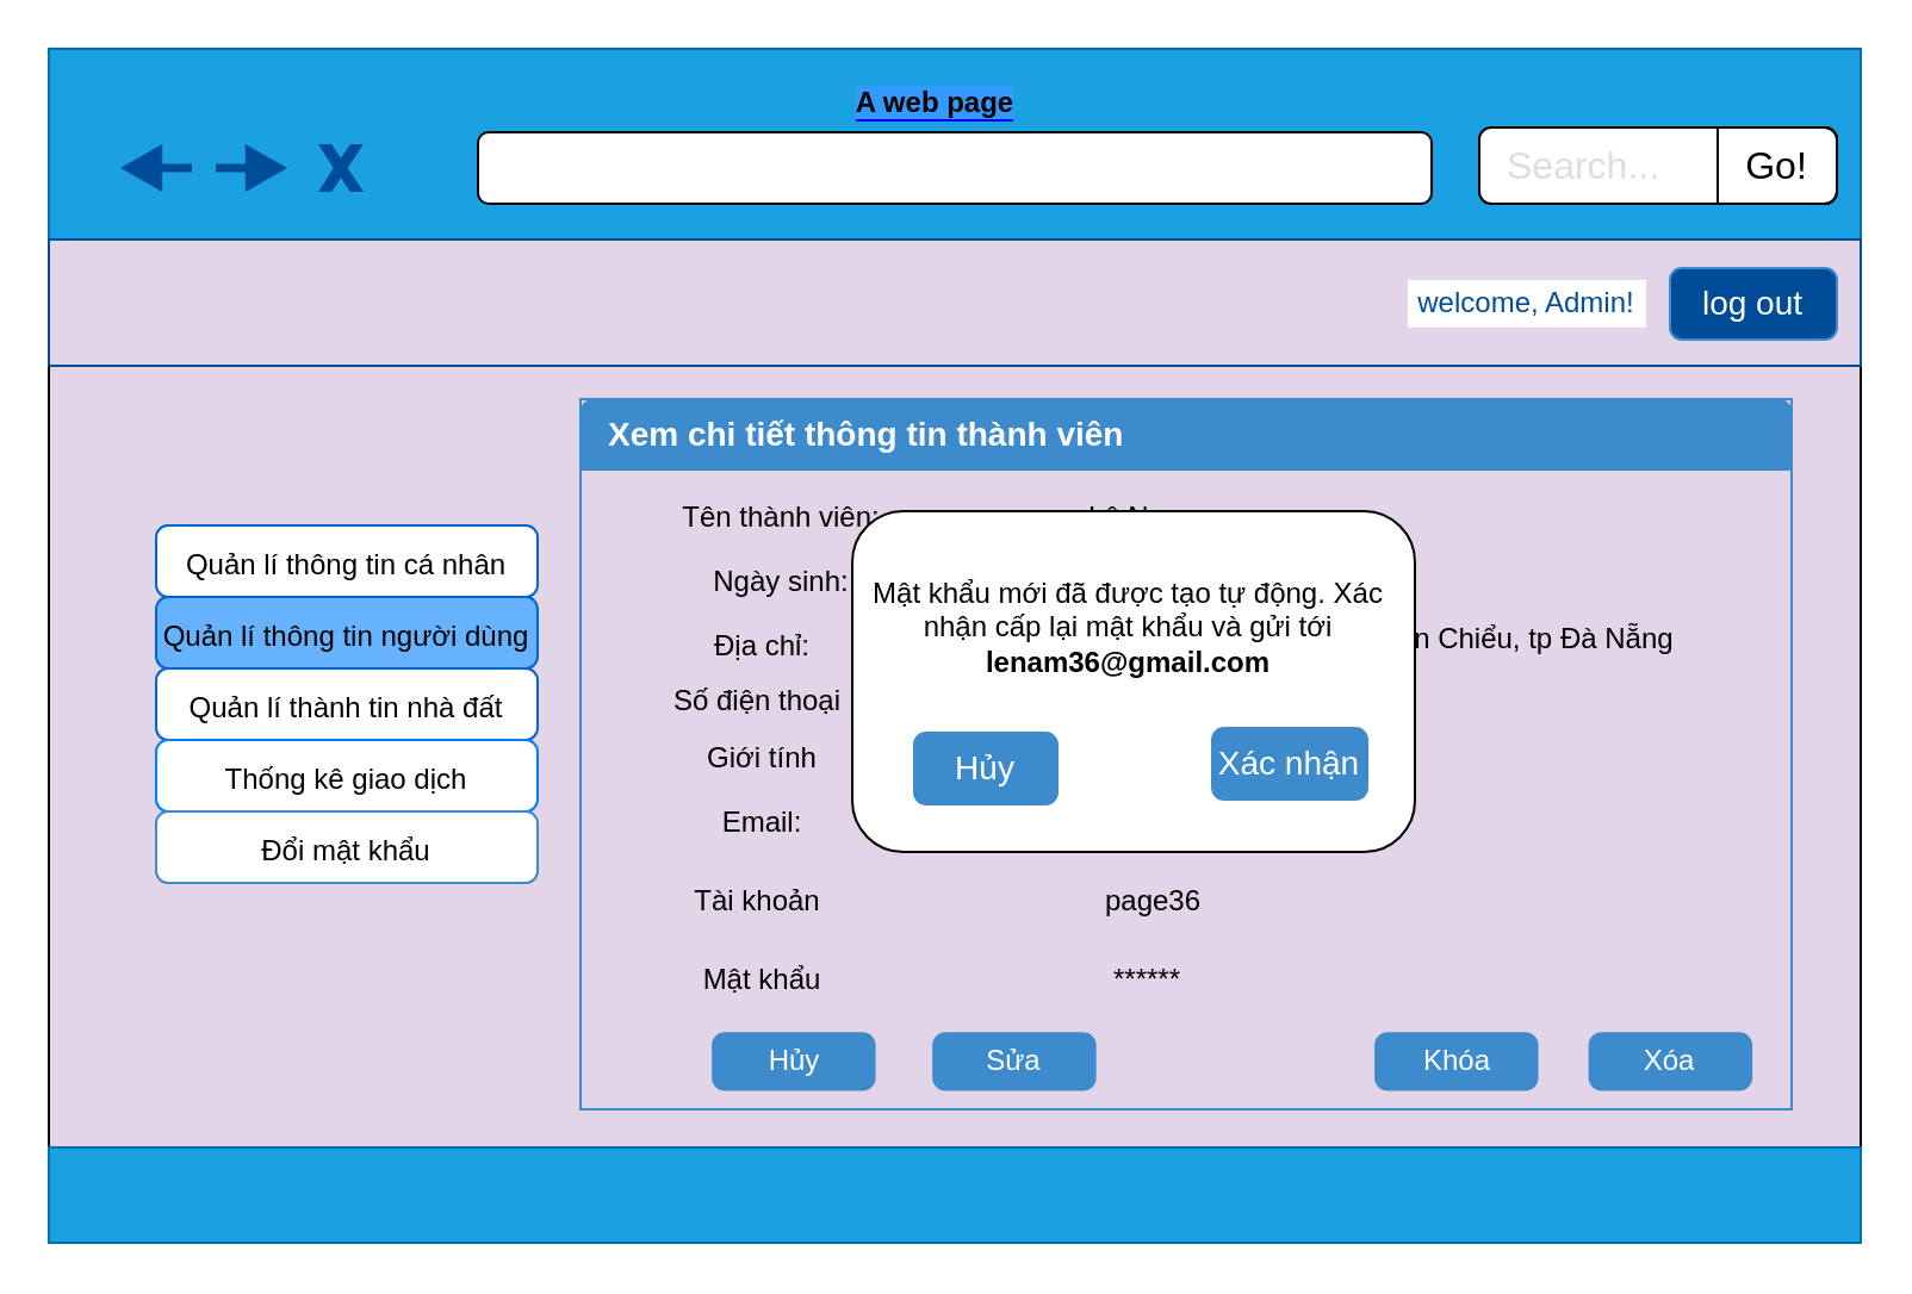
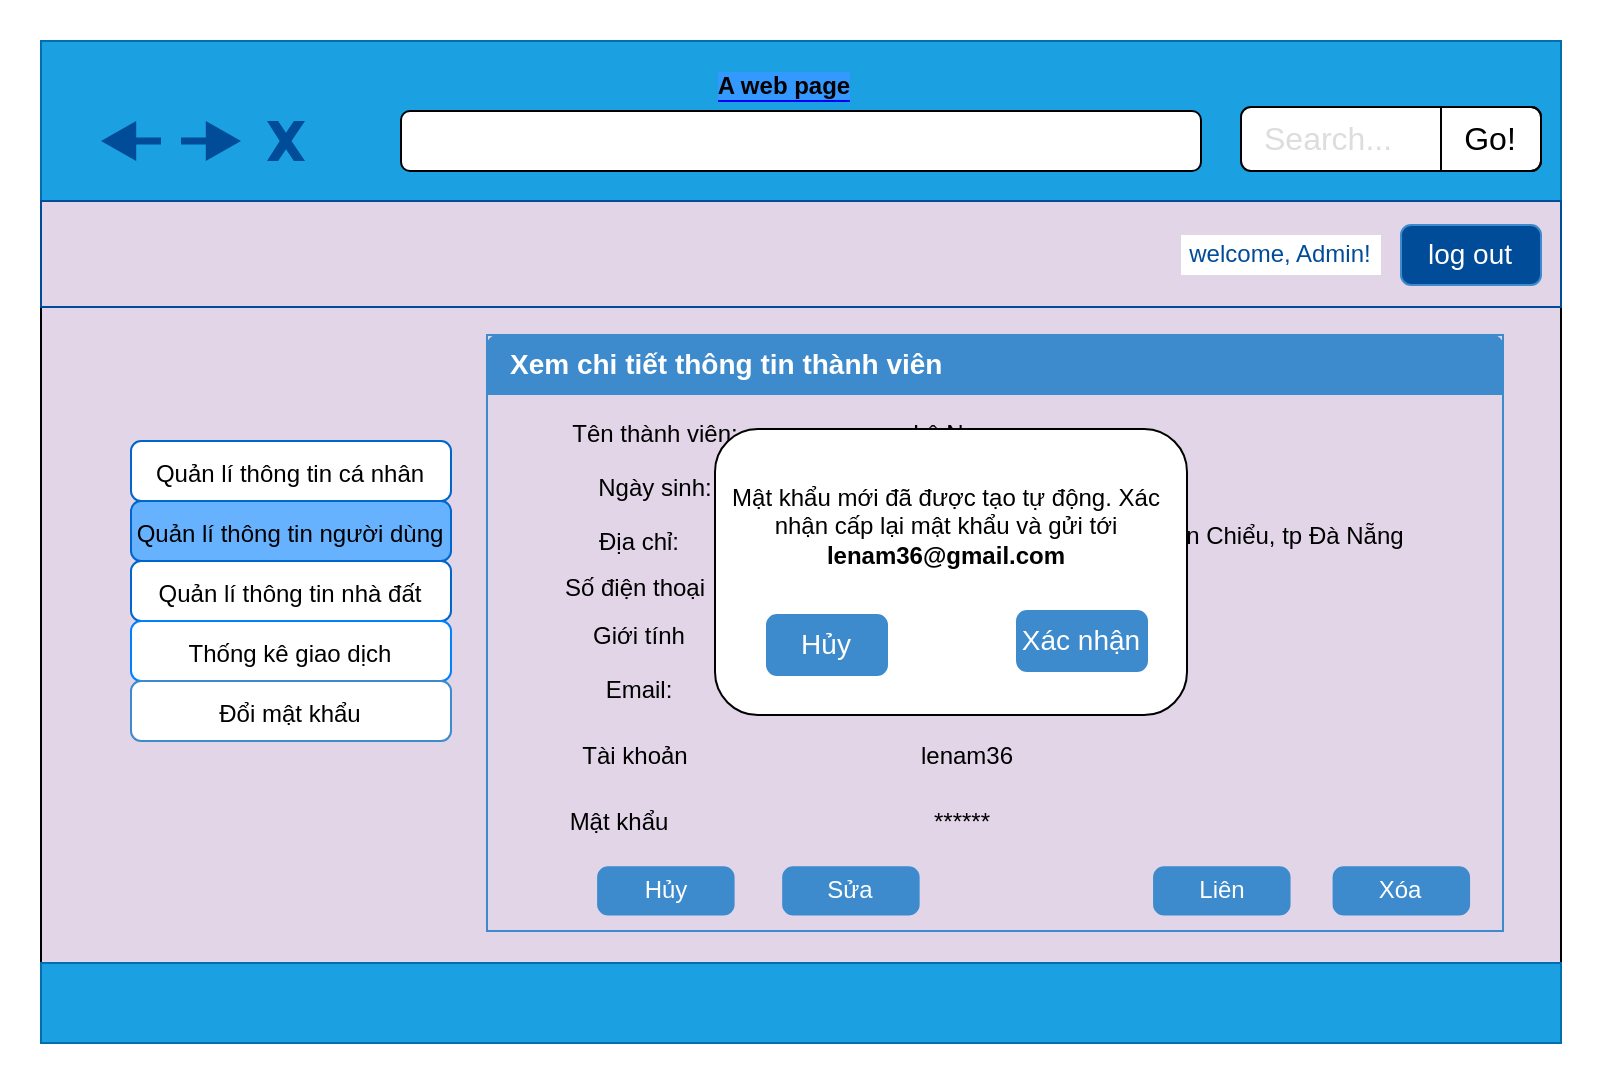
- <mxCell id="44" value="&lt;span style=&quot;font-size: 12px&quot;&gt;Quản lí thành tin nhà đất&lt;/span&gt;" style="html=1;shadow=0;dashed=0;shape=mxgraph.bootstrap.rrect;rSize=5;strokeColor=#0066CC;fillColor=#ffffff;align=center;fontSize=16;whiteSpace=wrap;" parent="1" vertex="1"><mxGeometry x="65" y="280" width="160" height="30" as="geometry" /></mxCell>
+ <mxCell id="44" value="&lt;span style=&quot;font-size: 12px&quot;&gt;Quản lí thông tin nhà đất&lt;/span&gt;" style="html=1;shadow=0;dashed=0;shape=mxgraph.bootstrap.rrect;rSize=5;strokeColor=#0066CC;fillColor=#ffffff;align=center;fontSize=16;whiteSpace=wrap;" parent="1" vertex="1"><mxGeometry x="65" y="280" width="160" height="30" as="geometry" /></mxCell>
- <mxCell id="33" value="page36" style="text;html=1;strokeColor=none;fillColor=none;align=center;verticalAlign=middle;whiteSpace=wrap;rounded=0;" parent="16" vertex="1"><mxGeometry x="206.375" y="200.379" width="68.792" height="20.552" as="geometry" /></mxCell>
+ <mxCell id="33" value="lenam36" style="text;html=1;strokeColor=none;fillColor=none;align=center;verticalAlign=middle;whiteSpace=wrap;rounded=0;" parent="16" vertex="1"><mxGeometry x="206.375" y="200.379" width="68.792" height="20.552" as="geometry" /></mxCell>
- <mxCell id="25" value="Mật khẩu" style="text;html=1;strokeColor=none;fillColor=none;align=center;verticalAlign=middle;whiteSpace=wrap;rounded=0;" parent="16" vertex="1"><mxGeometry x="12.7" y="233.079" width="127" height="21.286" as="geometry" /></mxCell>
+ <mxCell id="25" value="Mật khẩu" style="text;html=1;strokeColor=none;fillColor=none;align=center;verticalAlign=middle;whiteSpace=wrap;rounded=0;" parent="16" vertex="1"><mxGeometry x="2.7" y="233.079" width="127" height="21.286" as="geometry" /></mxCell>
- <mxCell id="36" value="Khóa" style="html=1;shadow=0;dashed=0;shape=mxgraph.bootstrap.rrect;rSize=5;fillColor=#3D8BCD;align=center;strokeColor=#3D8BCD;fontColor=#ffffff;fontSize=12;whiteSpace=wrap;" parent="16" vertex="1"><mxGeometry x="333.542" y="266.145" width="67.733" height="23.634" as="geometry" /></mxCell>
+ <mxCell id="36" value="Liên" style="html=1;shadow=0;dashed=0;shape=mxgraph.bootstrap.rrect;rSize=5;fillColor=#3D8BCD;align=center;strokeColor=#3D8BCD;fontColor=#ffffff;fontSize=12;whiteSpace=wrap;" parent="16" vertex="1"><mxGeometry x="333.542" y="266.145" width="67.733" height="23.634" as="geometry" /></mxCell>
